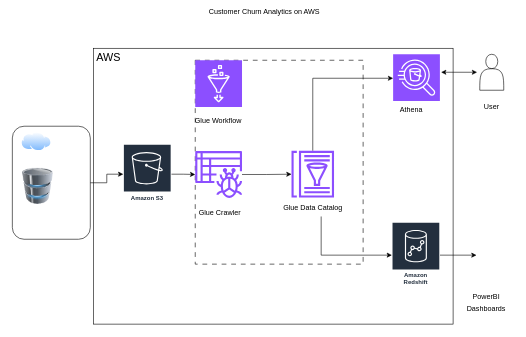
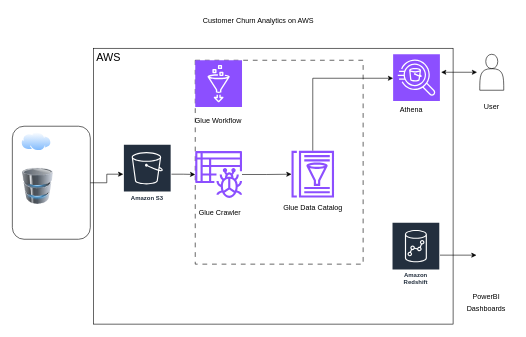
- <mxCell id="21" value="Customer Churn Analytics on AWS" style="text;html=1;align=center;verticalAlign=middle;resizable=0;points=[];autosize=1;strokeColor=none;fillColor=none;" vertex="1" parent="1"><mxGeometry x="335" y="5" width="210" height="30" as="geometry" /></mxCell>
+ <mxCell id="21" value="Customer Churn Analytics on AWS" style="text;html=1;align=center;verticalAlign=middle;resizable=0;points=[];autosize=1;strokeColor=none;fillColor=none;" vertex="1" parent="1"><mxGeometry x="325" y="20" width="210" height="30" as="geometry" /></mxCell>
- <mxCell id="13" style="edgeStyle=orthogonalEdgeStyle;rounded=0;orthogonalLoop=1;jettySize=auto;html=1;" edge="1" parent="1" source="28" target="18"><mxGeometry relative="1" as="geometry"><Array as="points"><mxPoint x="535" y="425" /></Array></mxGeometry></mxCell>
